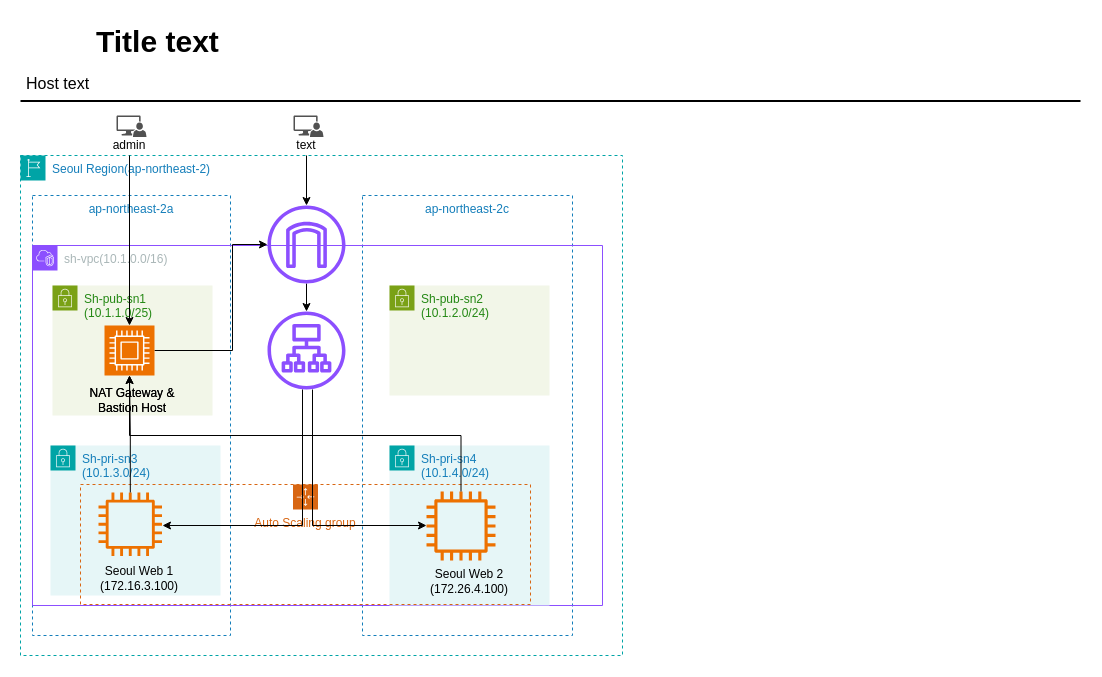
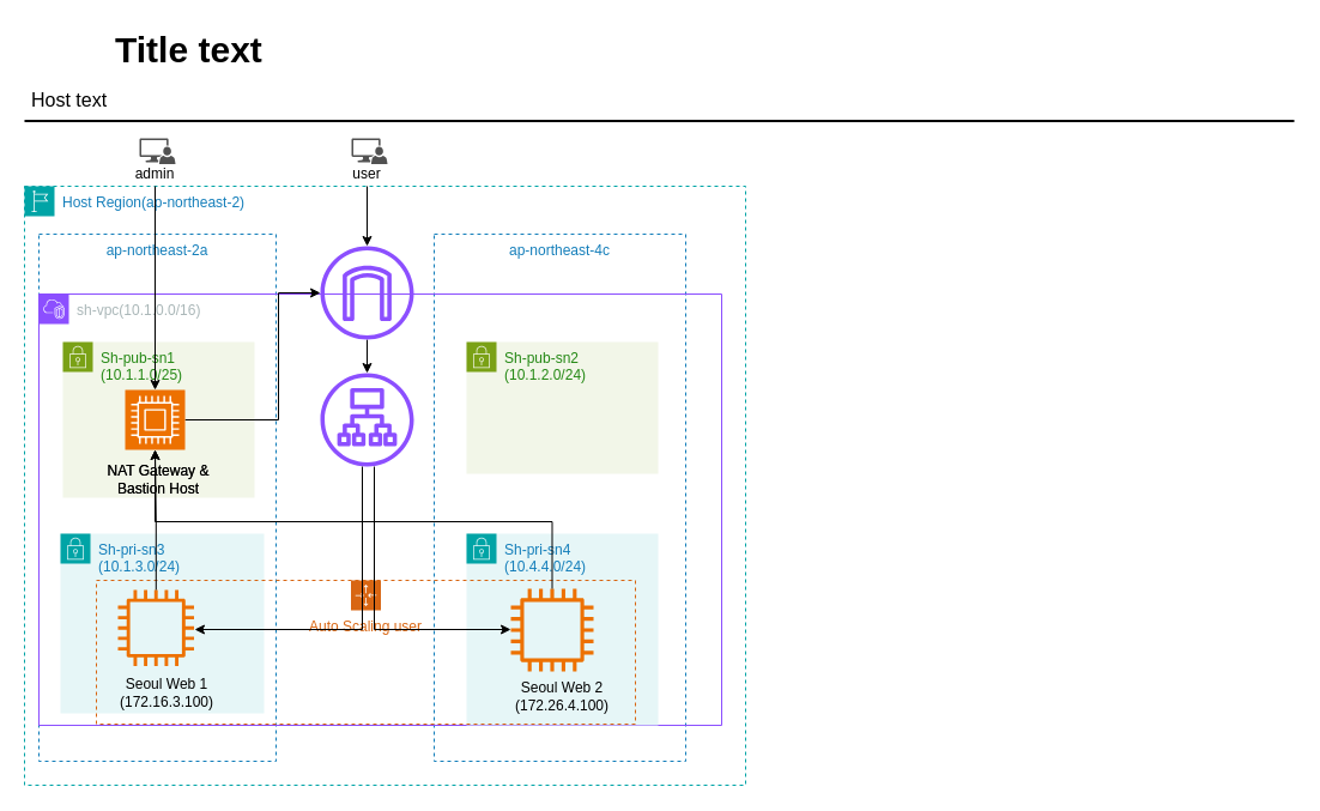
- <mxCell id="35" value="text" style="text;html=1;align=center;verticalAlign=middle;whiteSpace=wrap;rounded=0;" parent="33" vertex="1"><mxGeometry y="20" width="40" height="20" as="geometry" /></mxCell>
+ <mxCell id="35" value="user" style="text;html=1;align=center;verticalAlign=middle;whiteSpace=wrap;rounded=0;" parent="33" vertex="1"><mxGeometry y="20" width="40" height="20" as="geometry" /></mxCell>
- <mxCell id="5" value="Seoul Region(ap-northeast-2)" style="points=[[0,0],[0.25,0],[0.5,0],[0.75,0],[1,0],[1,0.25],[1,0.5],[1,0.75],[1,1],[0.75,1],[0.5,1],[0.25,1],[0,1],[0,0.75],[0,0.5],[0,0.25]];outlineConnect=0;gradientColor=none;html=1;whiteSpace=wrap;fontSize=12;fontStyle=0;container=1;pointerEvents=0;collapsible=0;recursiveResize=0;shape=mxgraph.aws4.group;grIcon=mxgraph.aws4.group_region;strokeColor=#00A4A6;fillColor=none;verticalAlign=top;align=left;spacingLeft=30;fontColor=#147EBA;dashed=1;" parent="1" vertex="1"><mxGeometry x="20" y="155" width="602" height="500" as="geometry" /></mxCell>
+ <mxCell id="5" value="Host Region(ap-northeast-2)" style="points=[[0,0],[0.25,0],[0.5,0],[0.75,0],[1,0],[1,0.25],[1,0.5],[1,0.75],[1,1],[0.75,1],[0.5,1],[0.25,1],[0,1],[0,0.75],[0,0.5],[0,0.25]];outlineConnect=0;gradientColor=none;html=1;whiteSpace=wrap;fontSize=12;fontStyle=0;container=1;pointerEvents=0;collapsible=0;recursiveResize=0;shape=mxgraph.aws4.group;grIcon=mxgraph.aws4.group_region;strokeColor=#00A4A6;fillColor=none;verticalAlign=top;align=left;spacingLeft=30;fontColor=#147EBA;dashed=1;" parent="1" vertex="1"><mxGeometry x="20" y="155" width="602" height="500" as="geometry" /></mxCell>
- <mxCell id="8" value="ap-northeast-2c" style="fillColor=none;strokeColor=#147EBA;dashed=1;verticalAlign=top;fontStyle=0;fontColor=#147EBA;whiteSpace=wrap;html=1;" parent="5" vertex="1"><mxGeometry x="342" y="40" width="210" height="440" as="geometry" /></mxCell>
+ <mxCell id="8" value="ap-northeast-4c" style="fillColor=none;strokeColor=#147EBA;dashed=1;verticalAlign=top;fontStyle=0;fontColor=#147EBA;whiteSpace=wrap;html=1;" parent="5" vertex="1"><mxGeometry x="342" y="40" width="210" height="440" as="geometry" /></mxCell>
- <mxCell id="13" value="Sh-pri-sn4&lt;br style=&quot;border-color: var(--border-color);&quot;&gt;(10.1.4.0/24)" style="points=[[0,0],[0.25,0],[0.5,0],[0.75,0],[1,0],[1,0.25],[1,0.5],[1,0.75],[1,1],[0.75,1],[0.5,1],[0.25,1],[0,1],[0,0.75],[0,0.5],[0,0.25]];outlineConnect=0;gradientColor=none;html=1;whiteSpace=wrap;fontSize=12;fontStyle=0;container=1;pointerEvents=0;collapsible=0;recursiveResize=0;shape=mxgraph.aws4.group;grIcon=mxgraph.aws4.group_security_group;grStroke=0;strokeColor=#00A4A6;fillColor=#E6F6F7;verticalAlign=top;align=left;spacingLeft=30;fontColor=#147EBA;dashed=0;" parent="9" vertex="1"><mxGeometry x="357" y="200" width="160" height="160" as="geometry" /></mxCell>
+ <mxCell id="13" value="Sh-pri-sn4&lt;br style=&quot;border-color: var(--border-color);&quot;&gt;(10.4.4.0/24)" style="points=[[0,0],[0.25,0],[0.5,0],[0.75,0],[1,0],[1,0.25],[1,0.5],[1,0.75],[1,1],[0.75,1],[0.5,1],[0.25,1],[0,1],[0,0.75],[0,0.5],[0,0.25]];outlineConnect=0;gradientColor=none;html=1;whiteSpace=wrap;fontSize=12;fontStyle=0;container=1;pointerEvents=0;collapsible=0;recursiveResize=0;shape=mxgraph.aws4.group;grIcon=mxgraph.aws4.group_security_group;grStroke=0;strokeColor=#00A4A6;fillColor=#E6F6F7;verticalAlign=top;align=left;spacingLeft=30;fontColor=#147EBA;dashed=0;" parent="9" vertex="1"><mxGeometry x="357" y="200" width="160" height="160" as="geometry" /></mxCell>
- <mxCell id="15" value="Auto Scaling group" style="points=[[0,0],[0.25,0],[0.5,0],[0.75,0],[1,0],[1,0.25],[1,0.5],[1,0.75],[1,1],[0.75,1],[0.5,1],[0.25,1],[0,1],[0,0.75],[0,0.5],[0,0.25]];outlineConnect=0;gradientColor=none;html=1;whiteSpace=wrap;fontSize=12;fontStyle=0;container=1;pointerEvents=0;collapsible=0;recursiveResize=0;shape=mxgraph.aws4.groupCenter;grIcon=mxgraph.aws4.group_auto_scaling_group;grStroke=1;strokeColor=#D86613;fillColor=none;verticalAlign=top;align=center;fontColor=#D86613;dashed=1;spacingTop=25;" parent="9" vertex="1"><mxGeometry x="48" y="239" width="450" height="120" as="geometry" /></mxCell>
+ <mxCell id="15" value="Auto Scaling user" style="points=[[0,0],[0.25,0],[0.5,0],[0.75,0],[1,0],[1,0.25],[1,0.5],[1,0.75],[1,1],[0.75,1],[0.5,1],[0.25,1],[0,1],[0,0.75],[0,0.5],[0,0.25]];outlineConnect=0;gradientColor=none;html=1;whiteSpace=wrap;fontSize=12;fontStyle=0;container=1;pointerEvents=0;collapsible=0;recursiveResize=0;shape=mxgraph.aws4.groupCenter;grIcon=mxgraph.aws4.group_auto_scaling_group;grStroke=1;strokeColor=#D86613;fillColor=none;verticalAlign=top;align=center;fontColor=#D86613;dashed=1;spacingTop=25;" parent="9" vertex="1"><mxGeometry x="48" y="239" width="450" height="120" as="geometry" /></mxCell>
